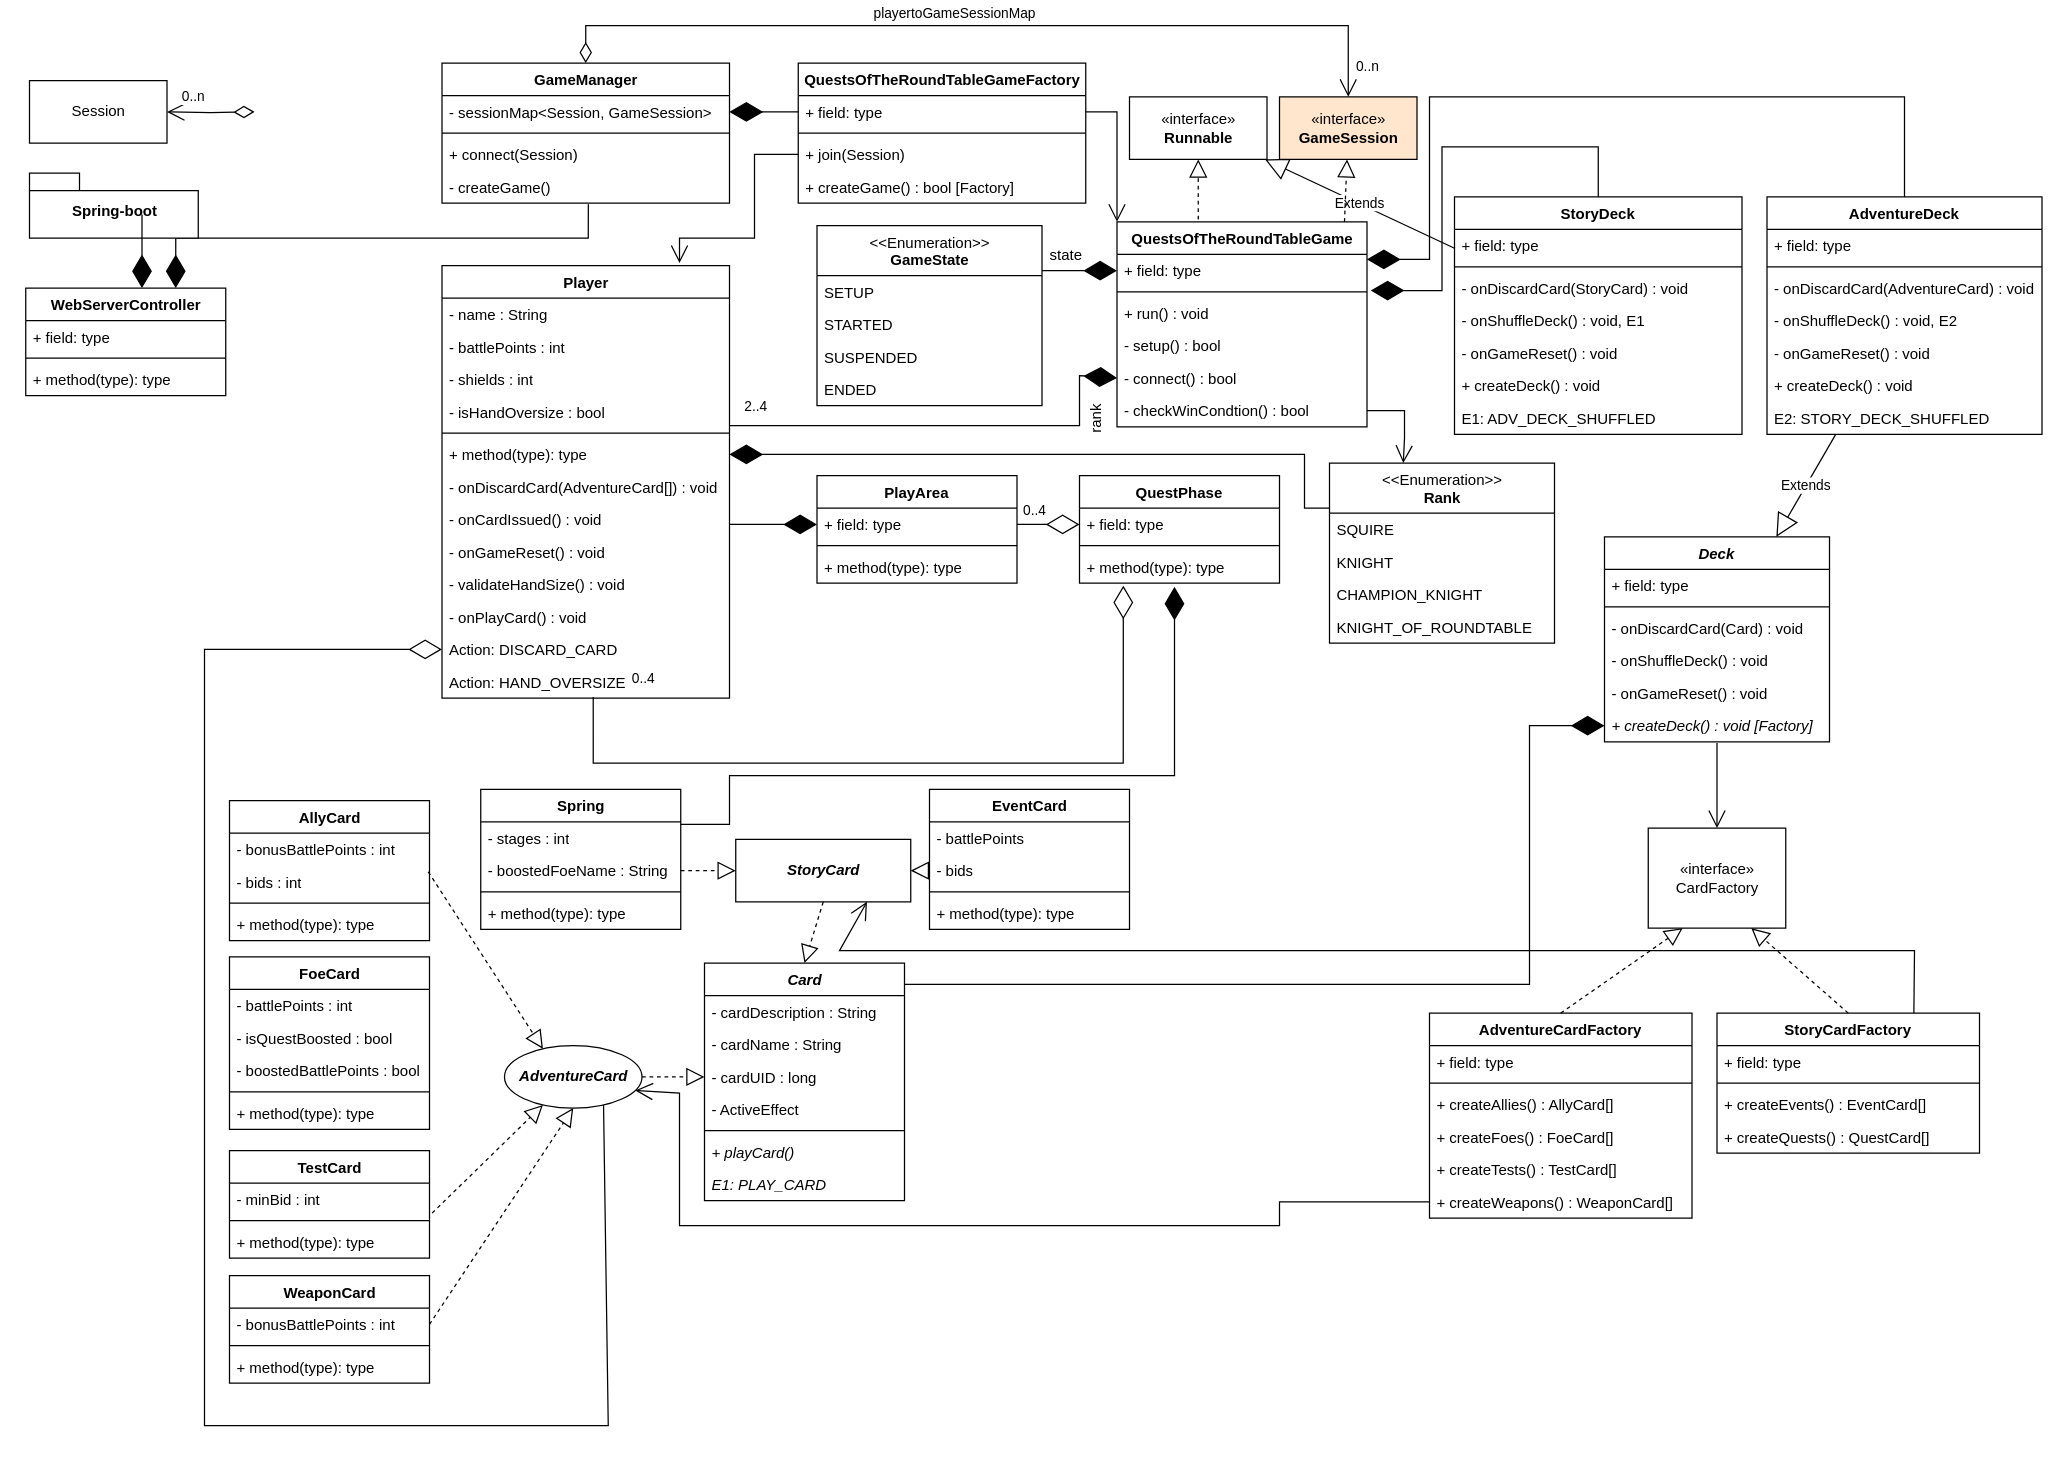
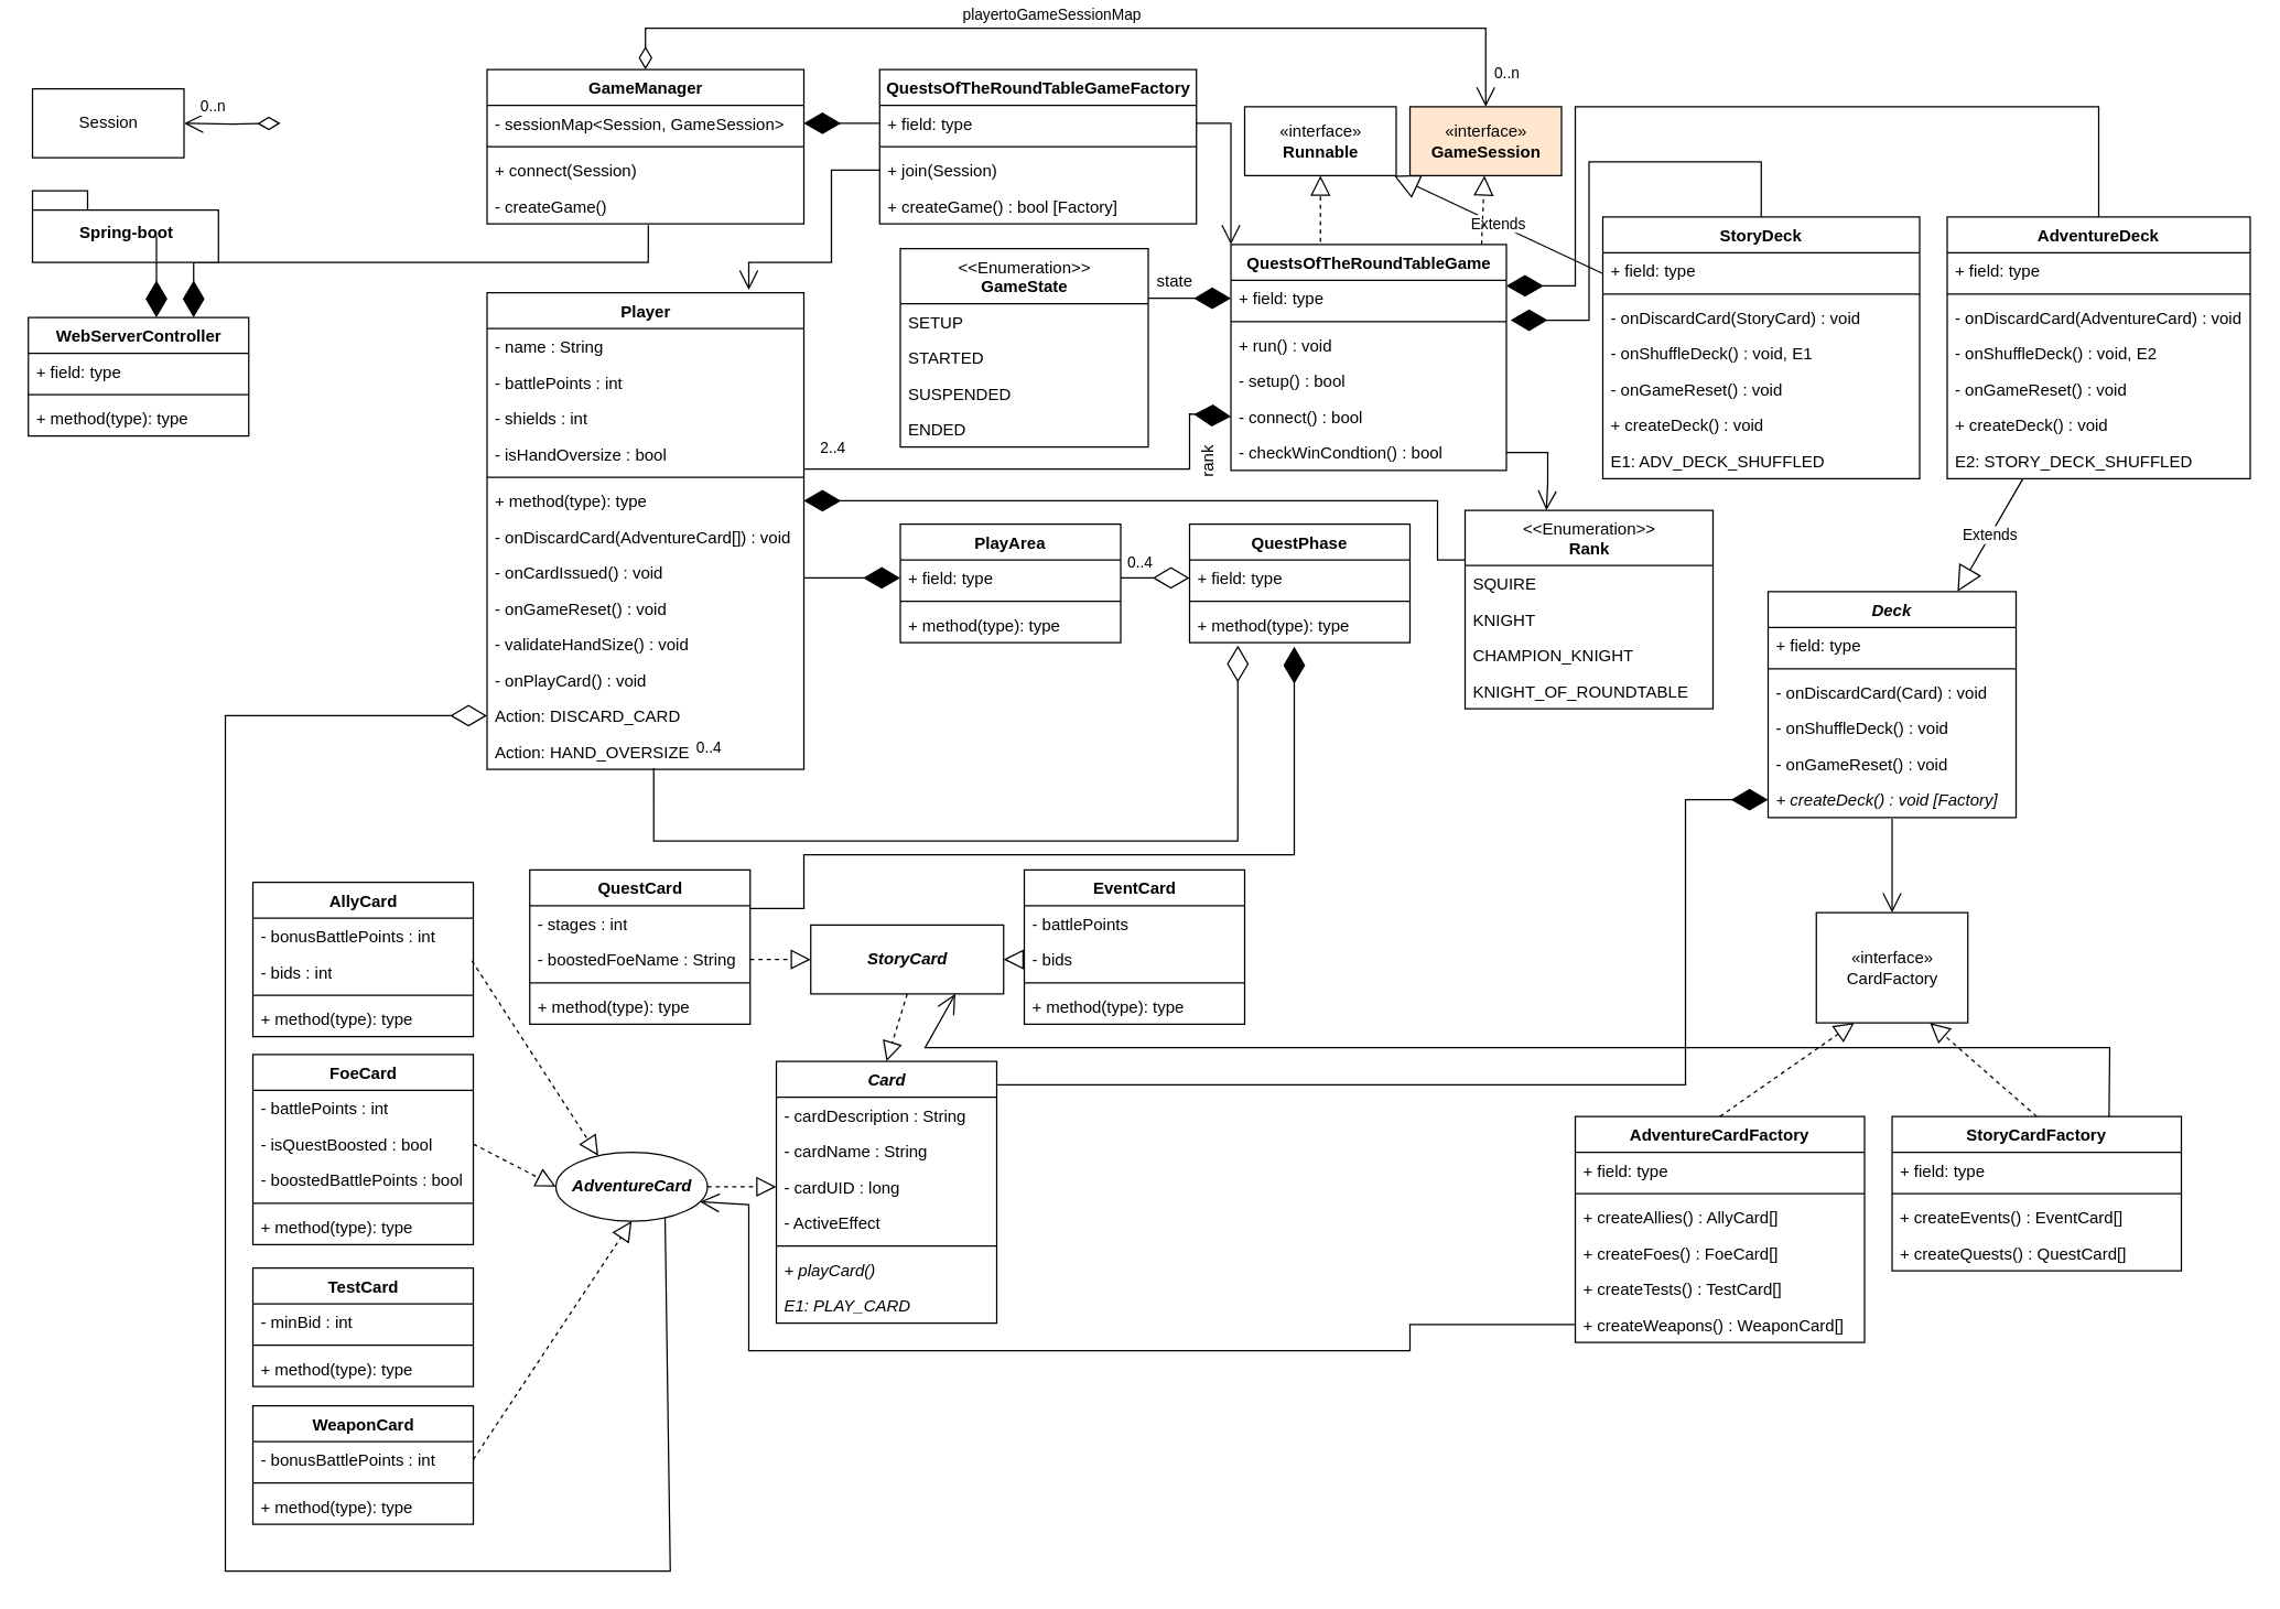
- <mxCell id="79" value="Spring" style="swimlane;fontStyle=1;align=center;verticalAlign=top;childLayout=stackLayout;horizontal=1;startSize=26;horizontalStack=0;resizeParent=1;resizeParentMax=0;resizeLast=0;collapsible=1;marginBottom=0;strokeColor=default;html=1;" parent="1" vertex="1"><mxGeometry x="384" y="631" width="160" height="112" as="geometry" /></mxCell>
+ <mxCell id="79" value="QuestCard" style="swimlane;fontStyle=1;align=center;verticalAlign=top;childLayout=stackLayout;horizontal=1;startSize=26;horizontalStack=0;resizeParent=1;resizeParentMax=0;resizeLast=0;collapsible=1;marginBottom=0;strokeColor=default;html=1;" parent="1" vertex="1"><mxGeometry x="384" y="631" width="160" height="112" as="geometry" /></mxCell>
+ <mxCell id="137" value="" style="endArrow=block;dashed=1;endFill=0;endSize=12;html=1;rounded=0;exitX=1;exitY=0.5;exitDx=0;exitDy=0;entryX=0;entryY=0.5;entryDx=0;entryDy=0;" edge="1" parent="1" source="111" target="129"><mxGeometry width="160" relative="1" as="geometry"><mxPoint x="383" y="1010" as="sourcePoint" /><mxPoint x="543" y="1010" as="targetPoint" /></mxGeometry></mxCell>
- <mxCell id="138" value="" style="endArrow=block;dashed=1;endFill=0;endSize=12;html=1;rounded=0;exitX=1.013;exitY=0.923;exitDx=0;exitDy=0;exitPerimeter=0;entryX=0.25;entryY=1;entryDx=0;entryDy=0;" edge="1" parent="1" source="116" target="129"><mxGeometry width="160" relative="1" as="geometry"><mxPoint x="433" y="1050" as="sourcePoint" /><mxPoint x="593" y="1050" as="targetPoint" /></mxGeometry></mxCell>
